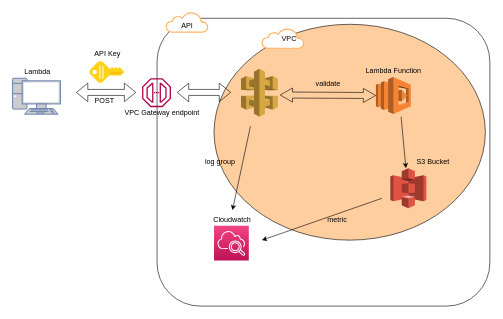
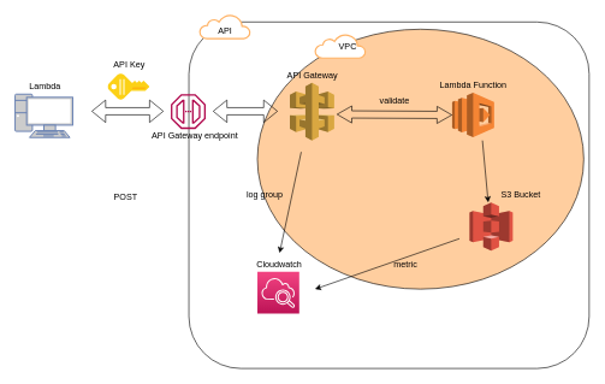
+ <mxCell id="15" value="API Gateway" style="text;html=1;align=center;verticalAlign=middle;resizable=0;points=[];autosize=1;strokeColor=none;fillColor=none;" parent="1" vertex="1"><mxGeometry x="386.75" y="94.13" width="90" height="20" as="geometry" /></mxCell>
- <mxCell id="24" value="POST" style="text;html=1;align=center;verticalAlign=middle;resizable=0;points=[];autosize=1;strokeColor=none;fillColor=none;" parent="1" vertex="1"><mxGeometry x="148" y="158.25" width="50" height="20" as="geometry" /></mxCell>
+ <mxCell id="24" value="POST" style="text;html=1;align=center;verticalAlign=middle;resizable=0;points=[];autosize=1;strokeColor=none;fillColor=none;" parent="1" vertex="1"><mxGeometry x="148" y="263.25" width="50" height="20" as="geometry" /></mxCell>
- <mxCell id="10" value="VPC Gateway endpoint" style="text;html=1;align=center;verticalAlign=middle;resizable=0;points=[];autosize=1;strokeColor=none;fillColor=none;" parent="1" vertex="1"><mxGeometry x="204.25" y="178.25" width="130" height="20" as="geometry" /></mxCell>
+ <mxCell id="10" value="API Gateway endpoint" style="text;html=1;align=center;verticalAlign=middle;resizable=0;points=[];autosize=1;strokeColor=none;fillColor=none;" parent="1" vertex="1"><mxGeometry x="204.25" y="178.25" width="130" height="20" as="geometry" /></mxCell>
